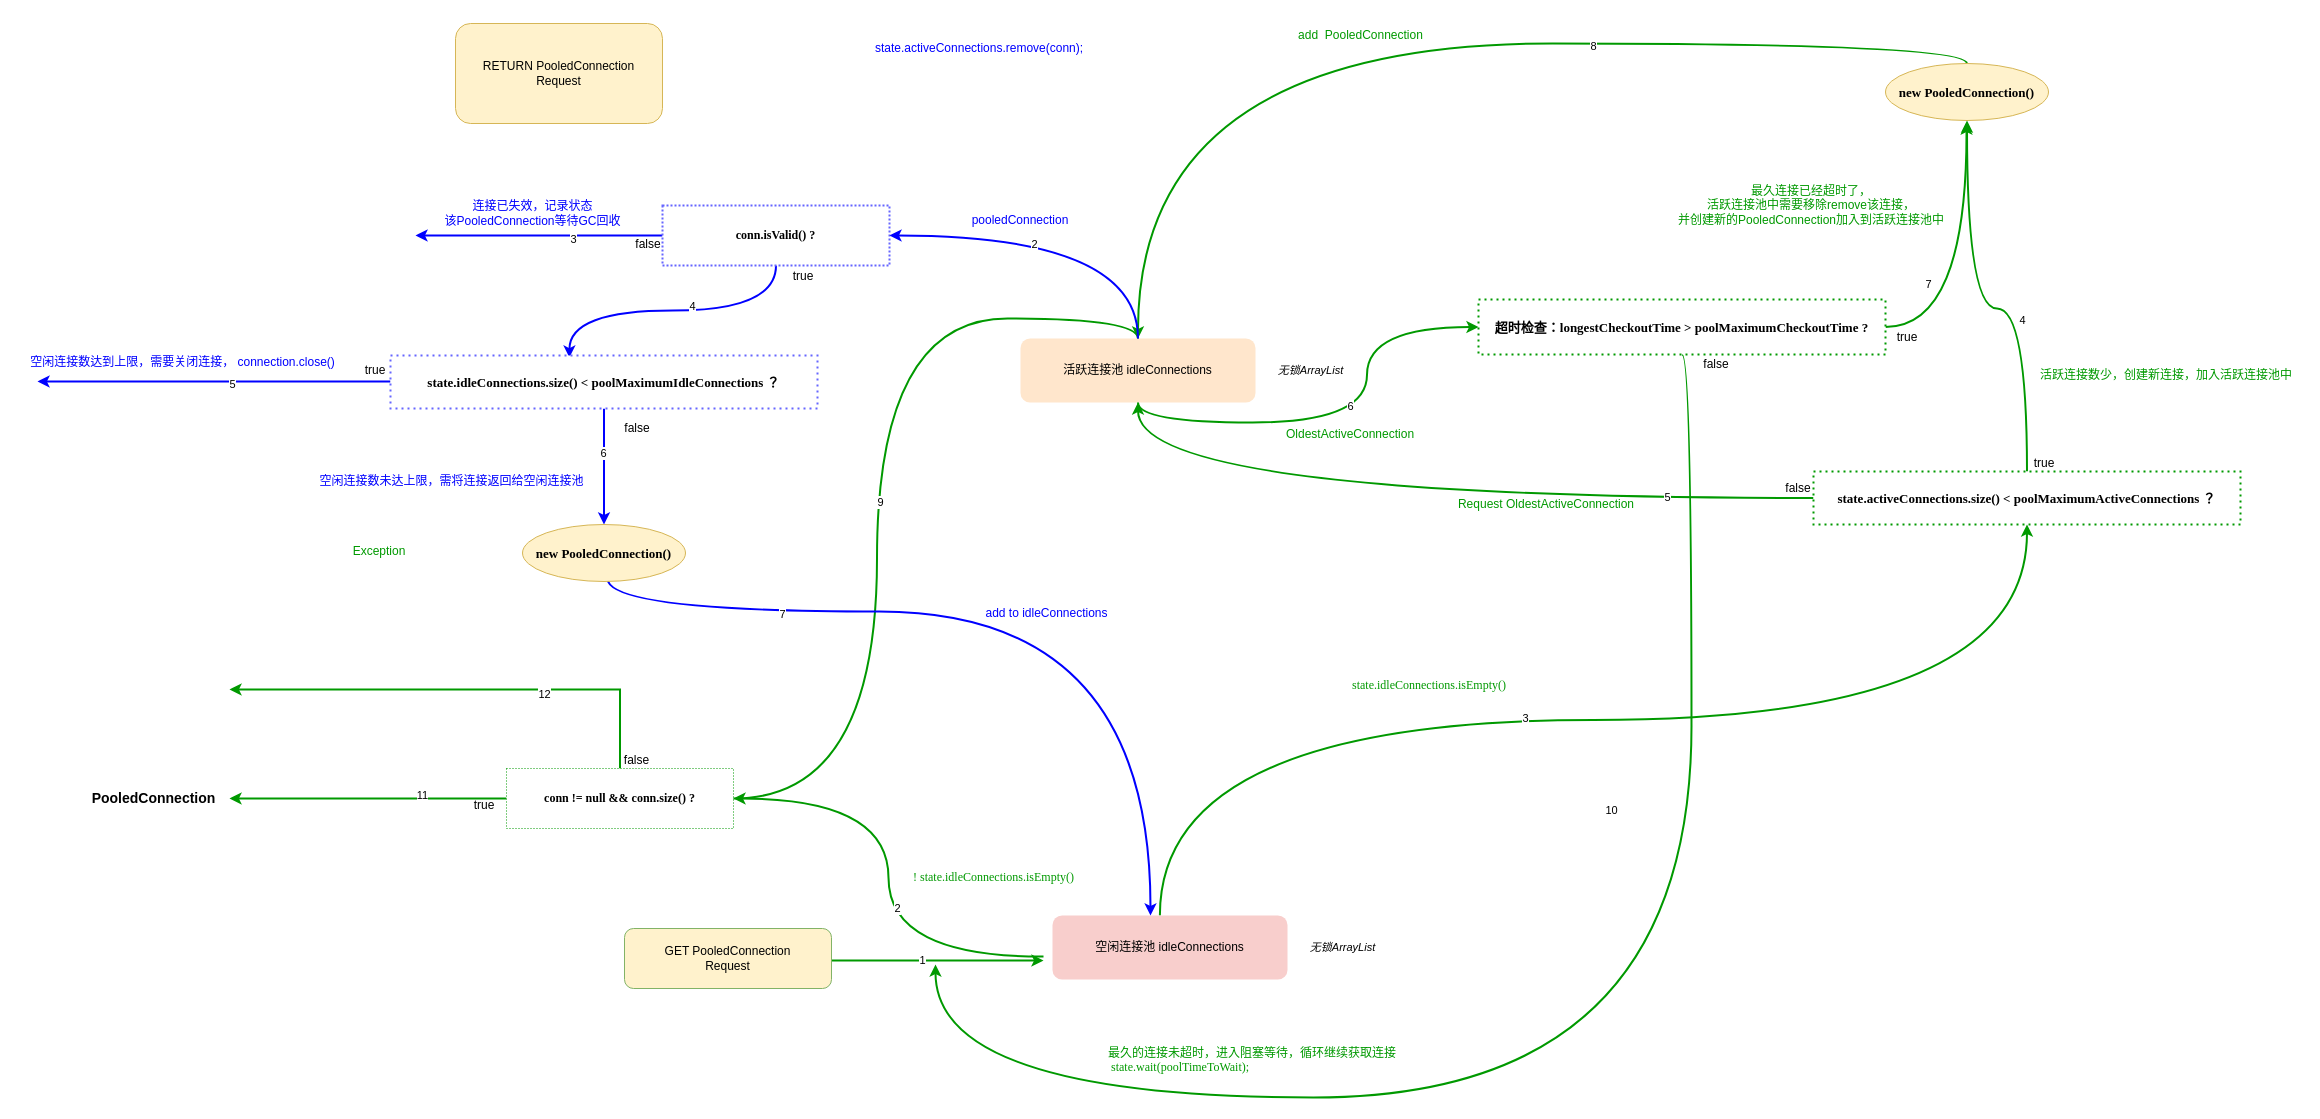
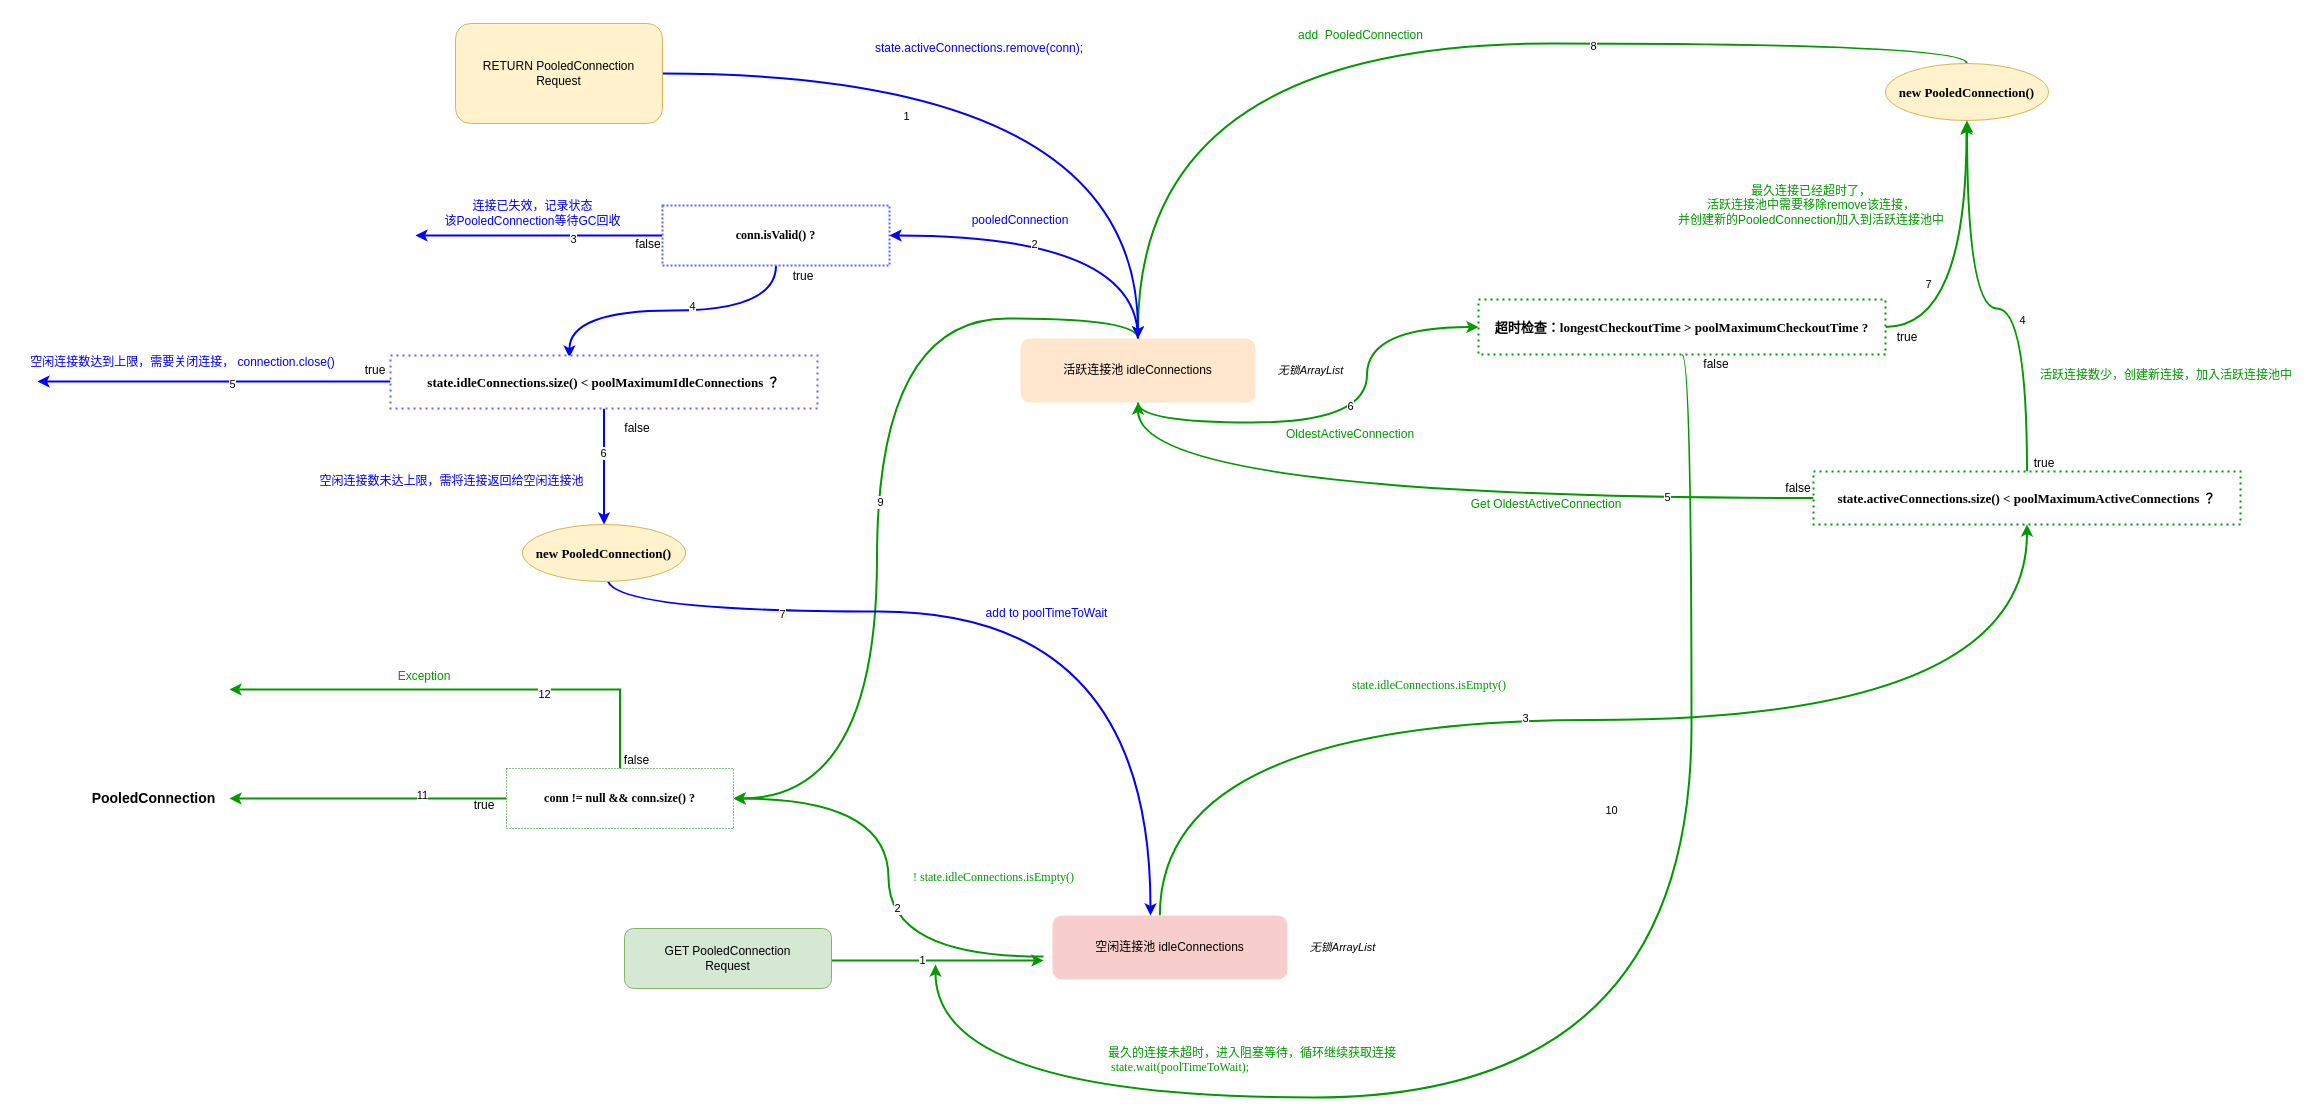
+ <mxCell id="53" style="edgeStyle=orthogonalEdgeStyle;rounded=0;orthogonalLoop=1;jettySize=auto;html=1;entryX=0.5;entryY=0;entryDx=0;entryDy=0;elbow=vertical;curved=1;strokeColor=#0000FF;strokeWidth=2;" edge="1" parent="1" source="55" target="6"><mxGeometry relative="1" as="geometry" /></mxCell>
+ <mxCell id="54" value="1" style="edgeLabel;html=1;align=center;verticalAlign=middle;resizable=0;points=[];" vertex="1" connectable="0" parent="53"><mxGeometry x="-0.344" y="-42" relative="1" as="geometry"><mxPoint as="offset" /></mxGeometry></mxCell>
- <mxCell id="24" value="&lt;font color=&quot;#009900&quot;&gt;Request OldestActiveConnection&lt;/font&gt;" style="text;html=1;strokeColor=none;fillColor=none;align=center;verticalAlign=middle;whiteSpace=wrap;rounded=0;" vertex="1" parent="1"><mxGeometry x="1430" y="488" width="232" height="31" as="geometry" /></mxCell>
+ <mxCell id="24" value="&lt;font color=&quot;#009900&quot;&gt;Get OldestActiveConnection&lt;/font&gt;" style="text;html=1;strokeColor=none;fillColor=none;align=center;verticalAlign=middle;whiteSpace=wrap;rounded=0;" vertex="1" parent="1"><mxGeometry x="1430" y="488" width="232" height="31" as="geometry" /></mxCell>
- <mxCell id="37" value="&lt;font color=&quot;#009900&quot;&gt;Exception&lt;/font&gt;" style="text;html=1;strokeColor=none;fillColor=none;align=center;verticalAlign=middle;whiteSpace=wrap;rounded=0;" vertex="1" parent="1"><mxGeometry x="349" y="536" width="60" height="30" as="geometry" /></mxCell>
+ <mxCell id="37" value="&lt;font color=&quot;#009900&quot;&gt;Exception&lt;/font&gt;" style="text;html=1;strokeColor=none;fillColor=none;align=center;verticalAlign=middle;whiteSpace=wrap;rounded=0;" vertex="1" parent="1"><mxGeometry x="394" y="661" width="60" height="30" as="geometry" /></mxCell>
- <mxCell id="73" value="&lt;font color=&quot;#0000ff&quot;&gt;add to&amp;nbsp;idleConnections&lt;/font&gt;" style="text;html=1;align=center;verticalAlign=middle;resizable=0;points=[];autosize=1;strokeColor=none;fillColor=none;" vertex="1" parent="1"><mxGeometry x="976" y="600" width="140" height="26" as="geometry" /></mxCell>
+ <mxCell id="73" value="&lt;font color=&quot;#0000ff&quot;&gt;add to&amp;nbsp;poolTimeToWait&lt;/font&gt;" style="text;html=1;align=center;verticalAlign=middle;resizable=0;points=[];autosize=1;strokeColor=none;fillColor=none;" vertex="1" parent="1"><mxGeometry x="976" y="600" width="140" height="26" as="geometry" /></mxCell>
- <mxCell id="51" style="edgeStyle=orthogonalEdgeStyle;rounded=0;orthogonalLoop=1;jettySize=auto;html=1;entryX=1;entryY=0.5;entryDx=0;entryDy=0;curved=1;exitX=0.5;exitY=0;exitDx=0;exitDy=0;strokeColor=#009900;strokeWidth=2;endArrow=none;" edge="1" parent="1" source="6" target="36"><mxGeometry relative="1" as="geometry" /></mxCell>
+ <mxCell id="51" style="edgeStyle=orthogonalEdgeStyle;rounded=0;orthogonalLoop=1;jettySize=auto;html=1;entryX=1;entryY=0.5;entryDx=0;entryDy=0;curved=1;exitX=0.5;exitY=0;exitDx=0;exitDy=0;strokeColor=#009900;strokeWidth=2;" edge="1" parent="1" source="6" target="36"><mxGeometry relative="1" as="geometry" /></mxCell>
- <mxCell id="31" value="GET PooledConnection&lt;br&gt;Request" style="rounded=1;whiteSpace=wrap;html=1;fillColor=#fff2cc;strokeColor=#82b366;" vertex="1" parent="1"><mxGeometry x="624" y="928" width="207" height="60" as="geometry" /></mxCell>
+ <mxCell id="31" value="GET PooledConnection&lt;br&gt;Request" style="rounded=1;whiteSpace=wrap;html=1;fillColor=#d5e8d4;strokeColor=#82b366;" vertex="1" parent="1"><mxGeometry x="624" y="928" width="207" height="60" as="geometry" /></mxCell>
